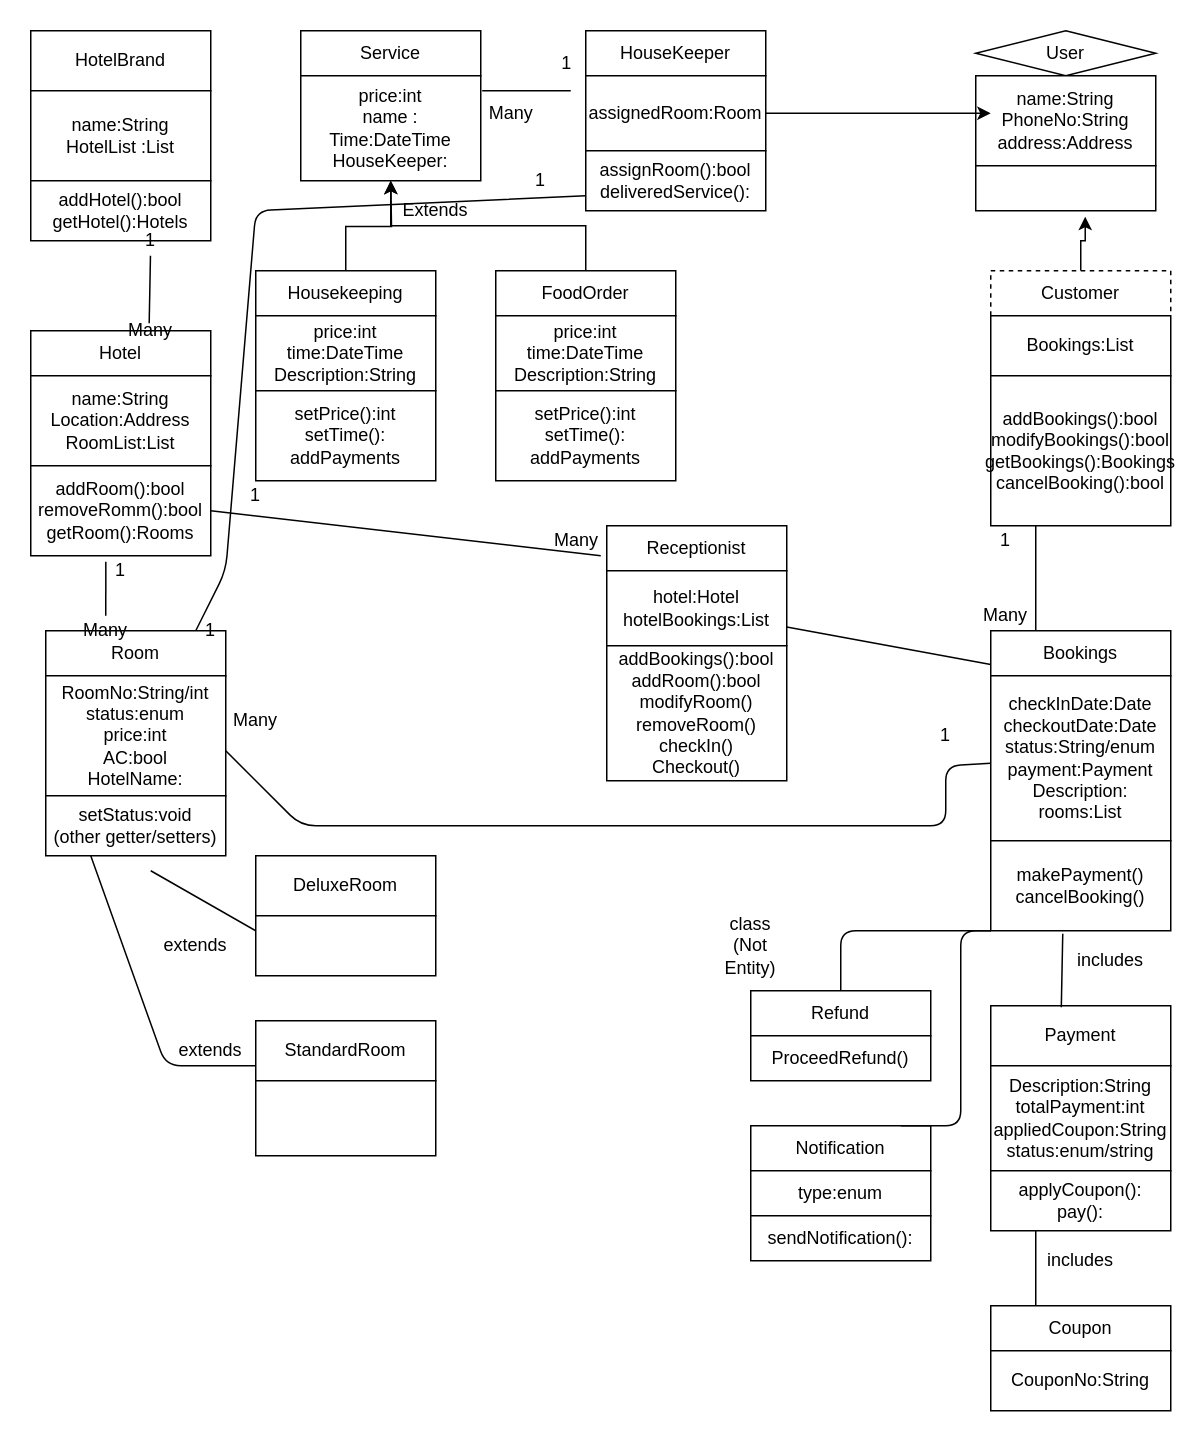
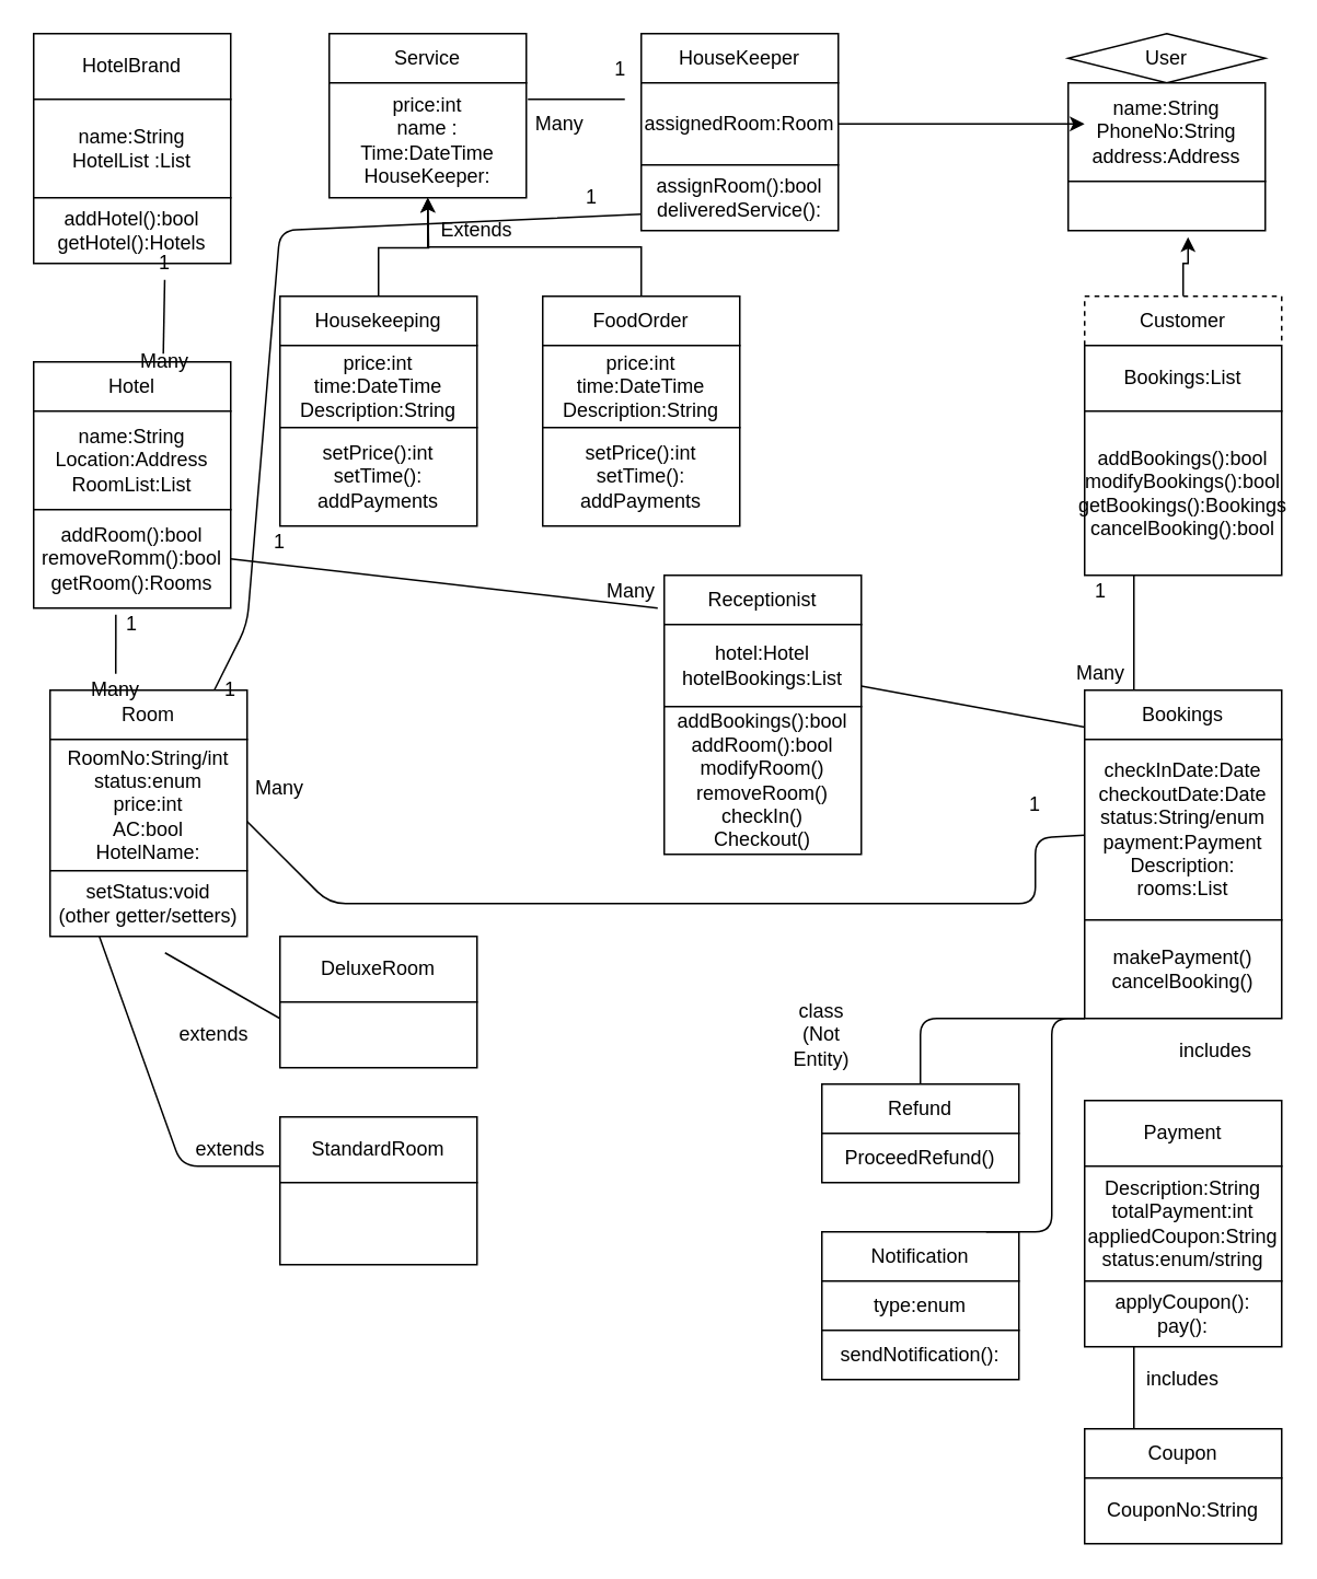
- <mxCell id="70" value="" style="endArrow=none;html=1;exitX=0.392;exitY=0.025;exitDx=0;exitDy=0;exitPerimeter=0;entryX=0.4;entryY=1.033;entryDx=0;entryDy=0;entryPerimeter=0;" edge="1" parent="1" source="62" target="55"><mxGeometry width="50" height="50" relative="1" as="geometry"><mxPoint x="670" y="670" as="sourcePoint" /><mxPoint x="720" y="620" as="targetPoint" /></mxGeometry></mxCell>
